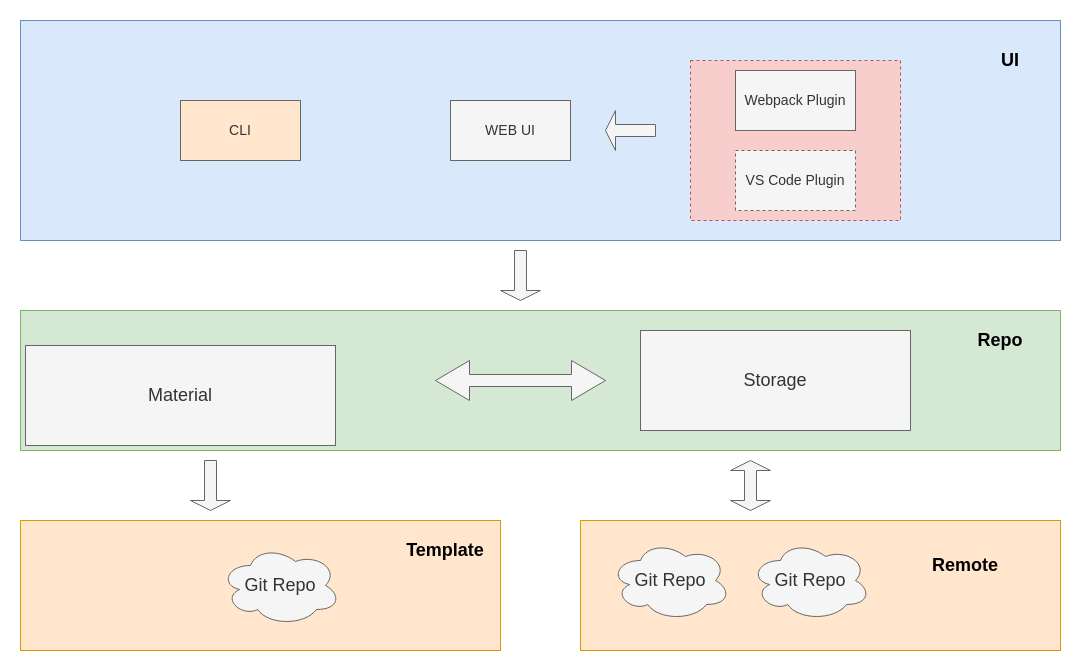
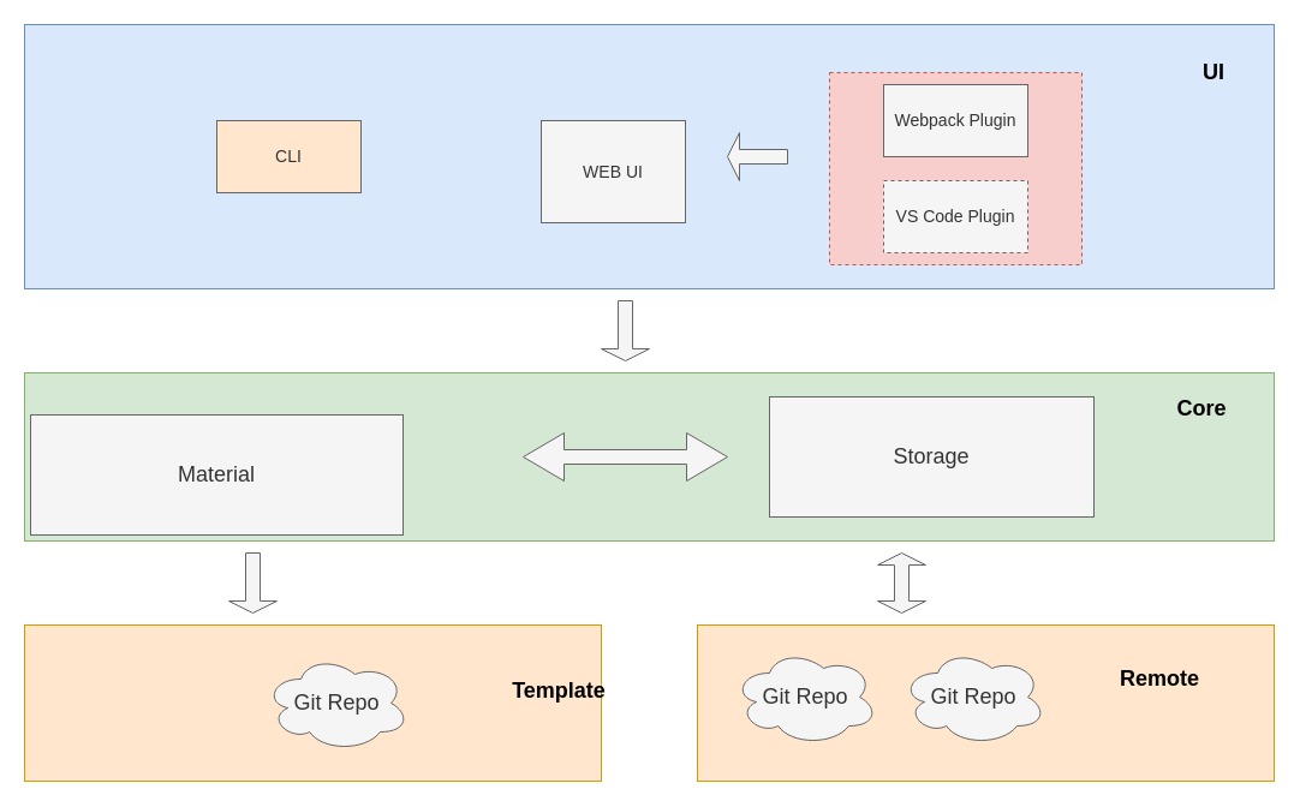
- <mxCell id="6" value="WEB UI" style="whiteSpace=wrap;html=1;fillColor=#f5f5f5;strokeColor=#666666;fontColor=#333333;fontSize=14;" vertex="1" parent="1"><mxGeometry x="450" y="100" width="120" height="60" as="geometry" /></mxCell>
+ <mxCell id="6" value="WEB UI" style="whiteSpace=wrap;html=1;fillColor=#f5f5f5;strokeColor=#666666;fontColor=#333333;fontSize=14;" vertex="1" parent="1"><mxGeometry x="450" y="100" width="120" height="85" as="geometry" /></mxCell>
- <mxCell id="18" value="&lt;b&gt;Repo&lt;/b&gt;" style="text;html=1;strokeColor=none;fillColor=none;align=center;verticalAlign=middle;whiteSpace=wrap;fontSize=18;fontColor=#000000;" vertex="1" parent="1"><mxGeometry x="980" y="330" width="40" height="20" as="geometry" /></mxCell>
+ <mxCell id="18" value="&lt;b&gt;Core&lt;/b&gt;" style="text;html=1;strokeColor=none;fillColor=none;align=center;verticalAlign=middle;whiteSpace=wrap;fontSize=18;fontColor=#000000;" vertex="1" parent="1"><mxGeometry x="980" y="330" width="40" height="20" as="geometry" /></mxCell>
- <mxCell id="10" value="Template" style="text;html=1;strokeColor=none;fillColor=none;align=center;verticalAlign=middle;whiteSpace=wrap;fontSize=18;fontColor=#000000;fontStyle=1;" vertex="1" parent="1"><mxGeometry x="420" y="530" width="50" height="40" as="geometry" /></mxCell>
+ <mxCell id="10" value="Template" style="text;html=1;strokeColor=none;fillColor=none;align=center;verticalAlign=middle;whiteSpace=wrap;fontSize=18;fontColor=#000000;fontStyle=1;" vertex="1" parent="1"><mxGeometry x="440" y="555" width="50" height="40" as="geometry" /></mxCell>
